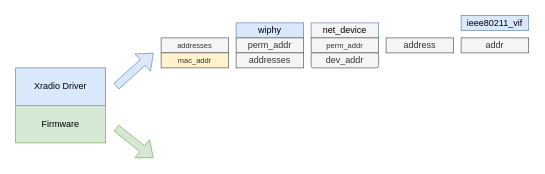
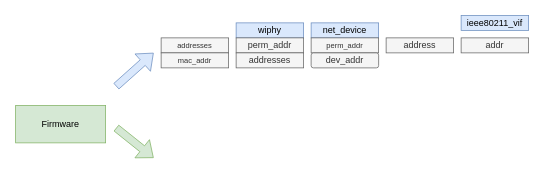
- <mxCell id="6" value="net_device" style="rounded=0;whiteSpace=wrap;html=1;fillColor=#f5f5f5;strokeColor=#6c8ebf;" vertex="1" parent="1"><mxGeometry x="414" y="30" width="90" height="20" as="geometry" /></mxCell>
+ <mxCell id="6" value="net_device" style="rounded=0;whiteSpace=wrap;html=1;fillColor=#dae8fc;strokeColor=#6c8ebf;" vertex="1" parent="1"><mxGeometry x="414" y="30" width="90" height="20" as="geometry" /></mxCell>
- <mxCell id="10" value="&lt;font style=&quot;font-size: 10px&quot;&gt;mac_addr&lt;/font&gt;" style="rounded=0;whiteSpace=wrap;html=1;fillColor=#fff2cc;strokeColor=#666666;fontColor=#333333;" vertex="1" parent="1"><mxGeometry x="214" y="70" width="90" height="20" as="geometry" /></mxCell>
+ <mxCell id="10" value="&lt;font style=&quot;font-size: 10px&quot;&gt;mac_addr&lt;/font&gt;" style="rounded=0;whiteSpace=wrap;html=1;fillColor=#f5f5f5;strokeColor=#666666;fontColor=#333333;" vertex="1" parent="1"><mxGeometry x="214" y="70" width="90" height="20" as="geometry" /></mxCell>
- <mxCell id="2" value="Xradio Driver" style="rounded=0;whiteSpace=wrap;html=1;fillColor=#dae8fc;strokeColor=#6c8ebf;" vertex="1" parent="1"><mxGeometry x="20" y="90" width="120" height="50" as="geometry" /></mxCell>
